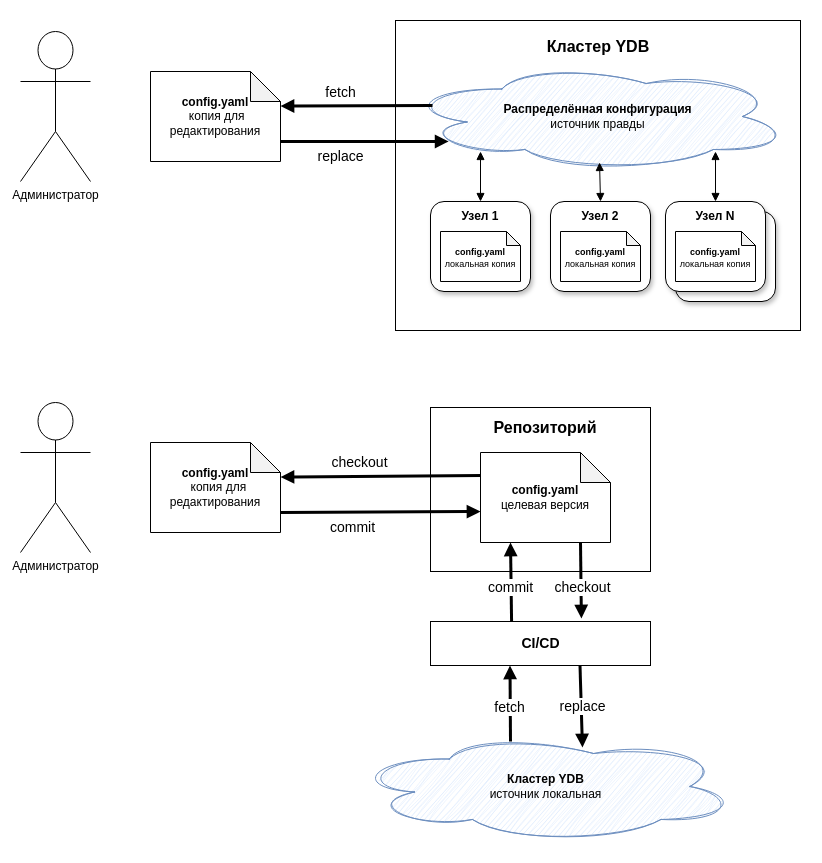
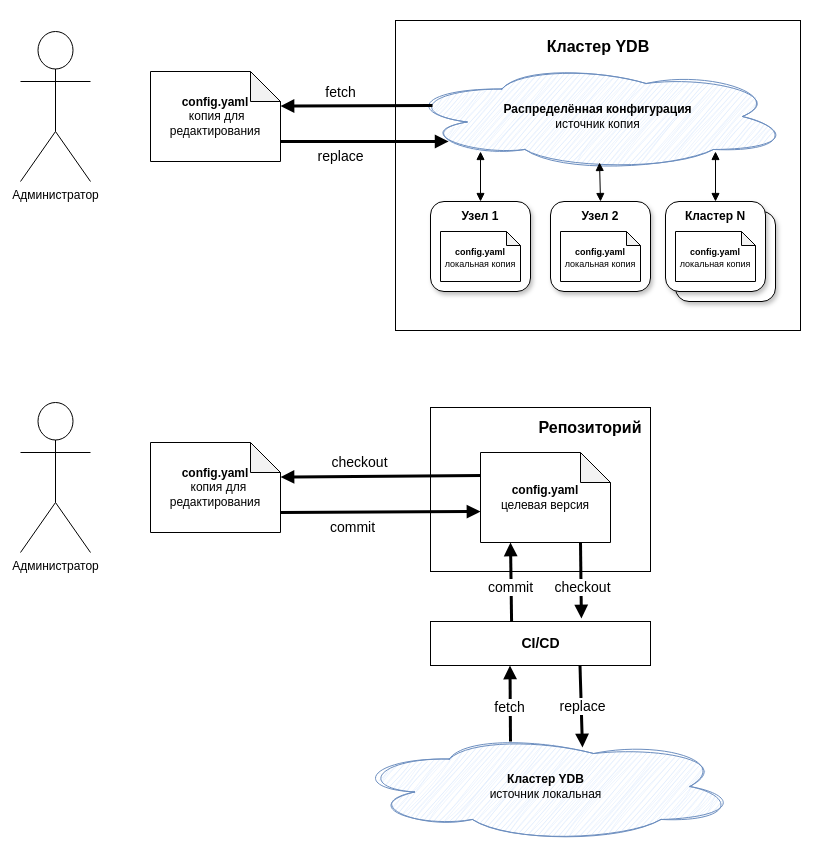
- <mxCell id="8" value="&lt;b&gt;Распределённая конфигурация&lt;/b&gt;&lt;div&gt;источник правды&lt;/div&gt;" style="ellipse;shape=cloud;whiteSpace=wrap;html=1;shadow=0;sketch=1;curveFitting=1;jiggle=2;fillColor=#dae8fc;strokeColor=#6c8ebf;" vertex="1" parent="1"><mxGeometry x="405" y="61" width="385" height="110" as="geometry" /></mxCell>
+ <mxCell id="8" value="&lt;b&gt;Распределённая конфигурация&lt;/b&gt;&lt;div&gt;источник копия&lt;/div&gt;" style="ellipse;shape=cloud;whiteSpace=wrap;html=1;shadow=0;sketch=1;curveFitting=1;jiggle=2;fillColor=#dae8fc;strokeColor=#6c8ebf;" vertex="1" parent="1"><mxGeometry x="405" y="61" width="385" height="110" as="geometry" /></mxCell>
- <mxCell id="24" value="&lt;b&gt;Узел N&lt;/b&gt;" style="text;html=1;align=center;verticalAlign=middle;whiteSpace=wrap;rounded=0;" vertex="1" parent="1"><mxGeometry x="665" y="201" width="100" height="30" as="geometry" /></mxCell>
+ <mxCell id="24" value="&lt;b&gt;Кластер N&lt;/b&gt;" style="text;html=1;align=center;verticalAlign=middle;whiteSpace=wrap;rounded=0;" vertex="1" parent="1"><mxGeometry x="665" y="201" width="100" height="30" as="geometry" /></mxCell>
- <mxCell id="33" value="&lt;b&gt;&lt;font style=&quot;font-size: 16px;&quot;&gt;Репозиторий&lt;/font&gt;&lt;/b&gt;" style="text;html=1;align=center;verticalAlign=middle;whiteSpace=wrap;rounded=0;" vertex="1" parent="1"><mxGeometry x="490" y="412" width="110" height="30" as="geometry" /></mxCell>
+ <mxCell id="33" value="&lt;b&gt;&lt;font style=&quot;font-size: 16px;&quot;&gt;Репозиторий&lt;/font&gt;&lt;/b&gt;" style="text;html=1;align=center;verticalAlign=middle;whiteSpace=wrap;rounded=0;" vertex="1" parent="1"><mxGeometry x="535" y="412" width="110" height="30" as="geometry" /></mxCell>
